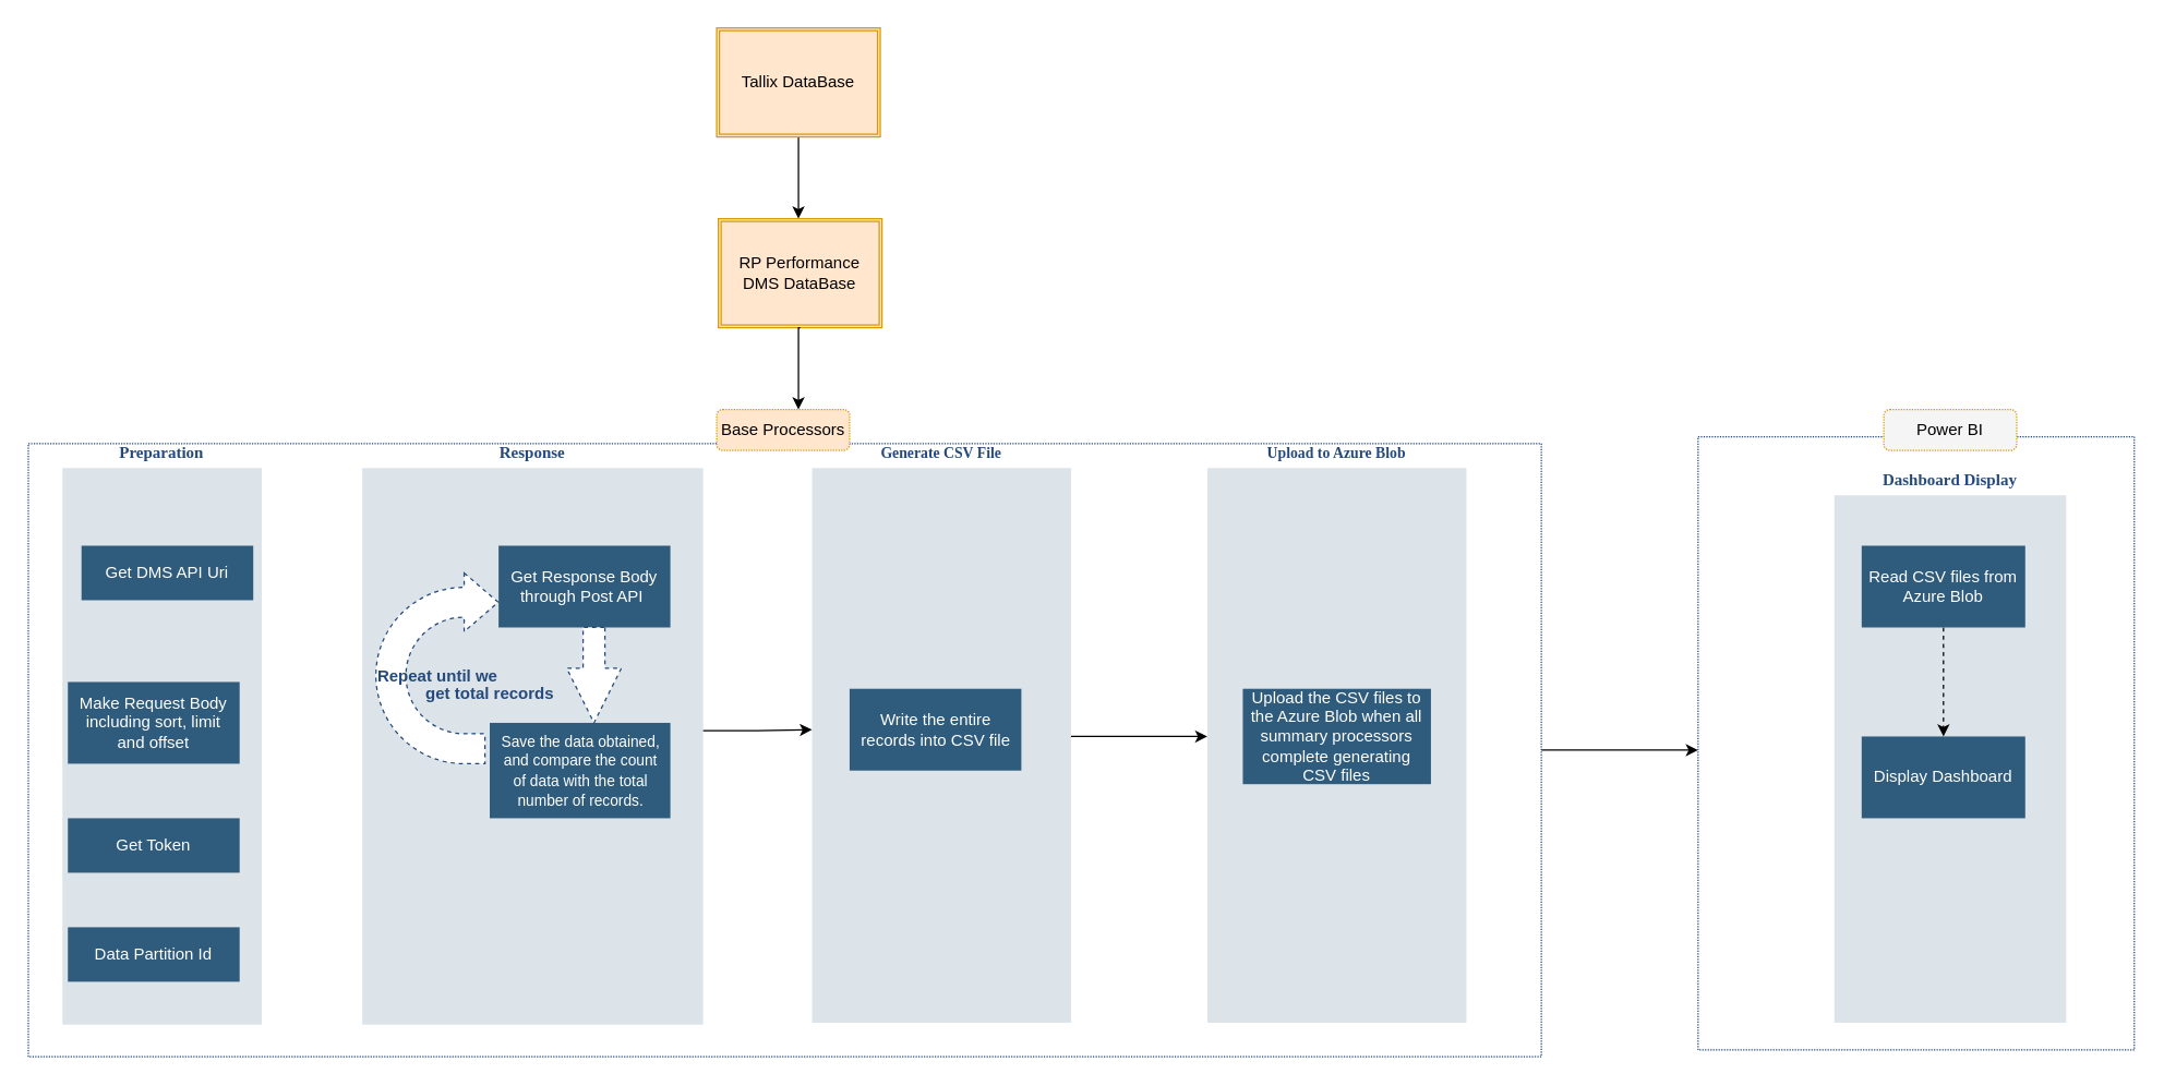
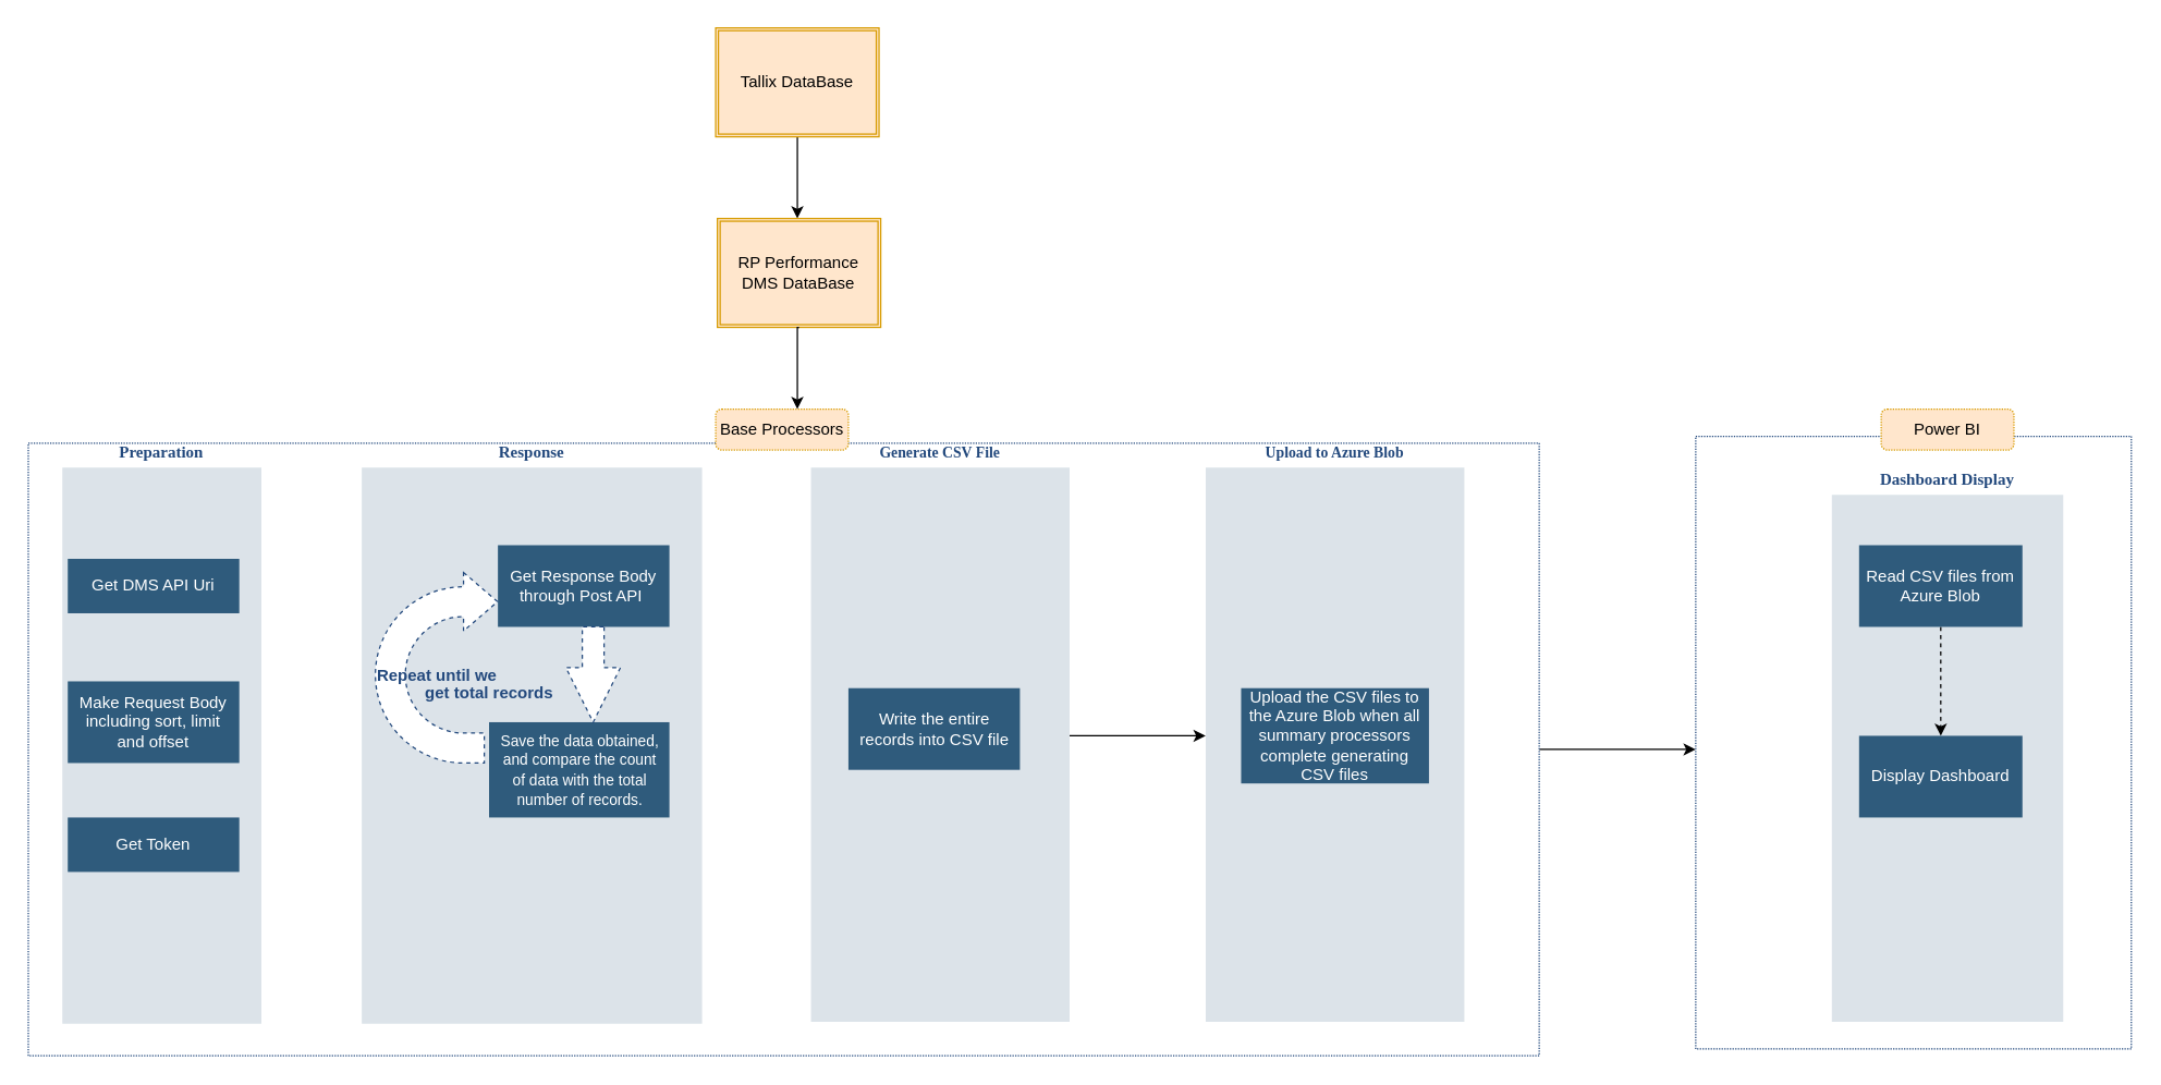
- <mxCell id="19" value="Power BI" style="rounded=1;whiteSpace=wrap;html=1;dashed=1;dashPattern=1 1;fillColor=#f5f5f5;strokeColor=#d79b00;" vertex="1" parent="1"><mxGeometry x="1381.25" y="300" width="97.5" height="30" as="geometry" /></mxCell>
+ <mxCell id="19" value="Power BI" style="rounded=1;whiteSpace=wrap;html=1;dashed=1;dashPattern=1 1;fillColor=#ffe6cc;strokeColor=#d79b00;" vertex="1" parent="1"><mxGeometry x="1381.25" y="300" width="97.5" height="30" as="geometry" /></mxCell>
- <mxCell id="5" value="Get DMS API Uri" style="whiteSpace=wrap;shadow=0;fontColor=#FFFFFF;fontFamily=Helvetica;fontStyle=0;html=1;fontSize=12;plain-purple;strokeColor=none;fillColor=#2f5b7c;gradientColor=none;spacing=6;verticalAlign=middle;" vertex="1" parent="4"><mxGeometry x="14" y="80" width="126" height="40" as="geometry" /></mxCell>
+ <mxCell id="5" value="Get DMS API Uri" style="whiteSpace=wrap;shadow=0;fontColor=#FFFFFF;fontFamily=Helvetica;fontStyle=0;html=1;fontSize=12;plain-purple;strokeColor=none;fillColor=#2f5b7c;gradientColor=none;spacing=6;verticalAlign=middle;" vertex="1" parent="4"><mxGeometry x="4" y="90" width="126" height="40" as="geometry" /></mxCell>
- <mxCell id="9" value="" style="edgeStyle=orthogonalEdgeStyle;rounded=0;orthogonalLoop=1;jettySize=auto;html=1;fontSize=11;fontColor=#B266FF;" edge="1" parent="1" source="10" target="15"><mxGeometry relative="1" as="geometry" /></mxCell>
- <mxCell id="8" value="Data Partition Id" style="whiteSpace=wrap;shadow=0;fontColor=#FFFFFF;fontFamily=Helvetica;fontStyle=0;html=1;fontSize=12;plain-purple;strokeColor=none;fillColor=#2f5b7c;gradientColor=none;spacing=6;verticalAlign=middle;" vertex="1" parent="4"><mxGeometry x="4" y="360" width="126" height="40" as="geometry" /></mxCell>
